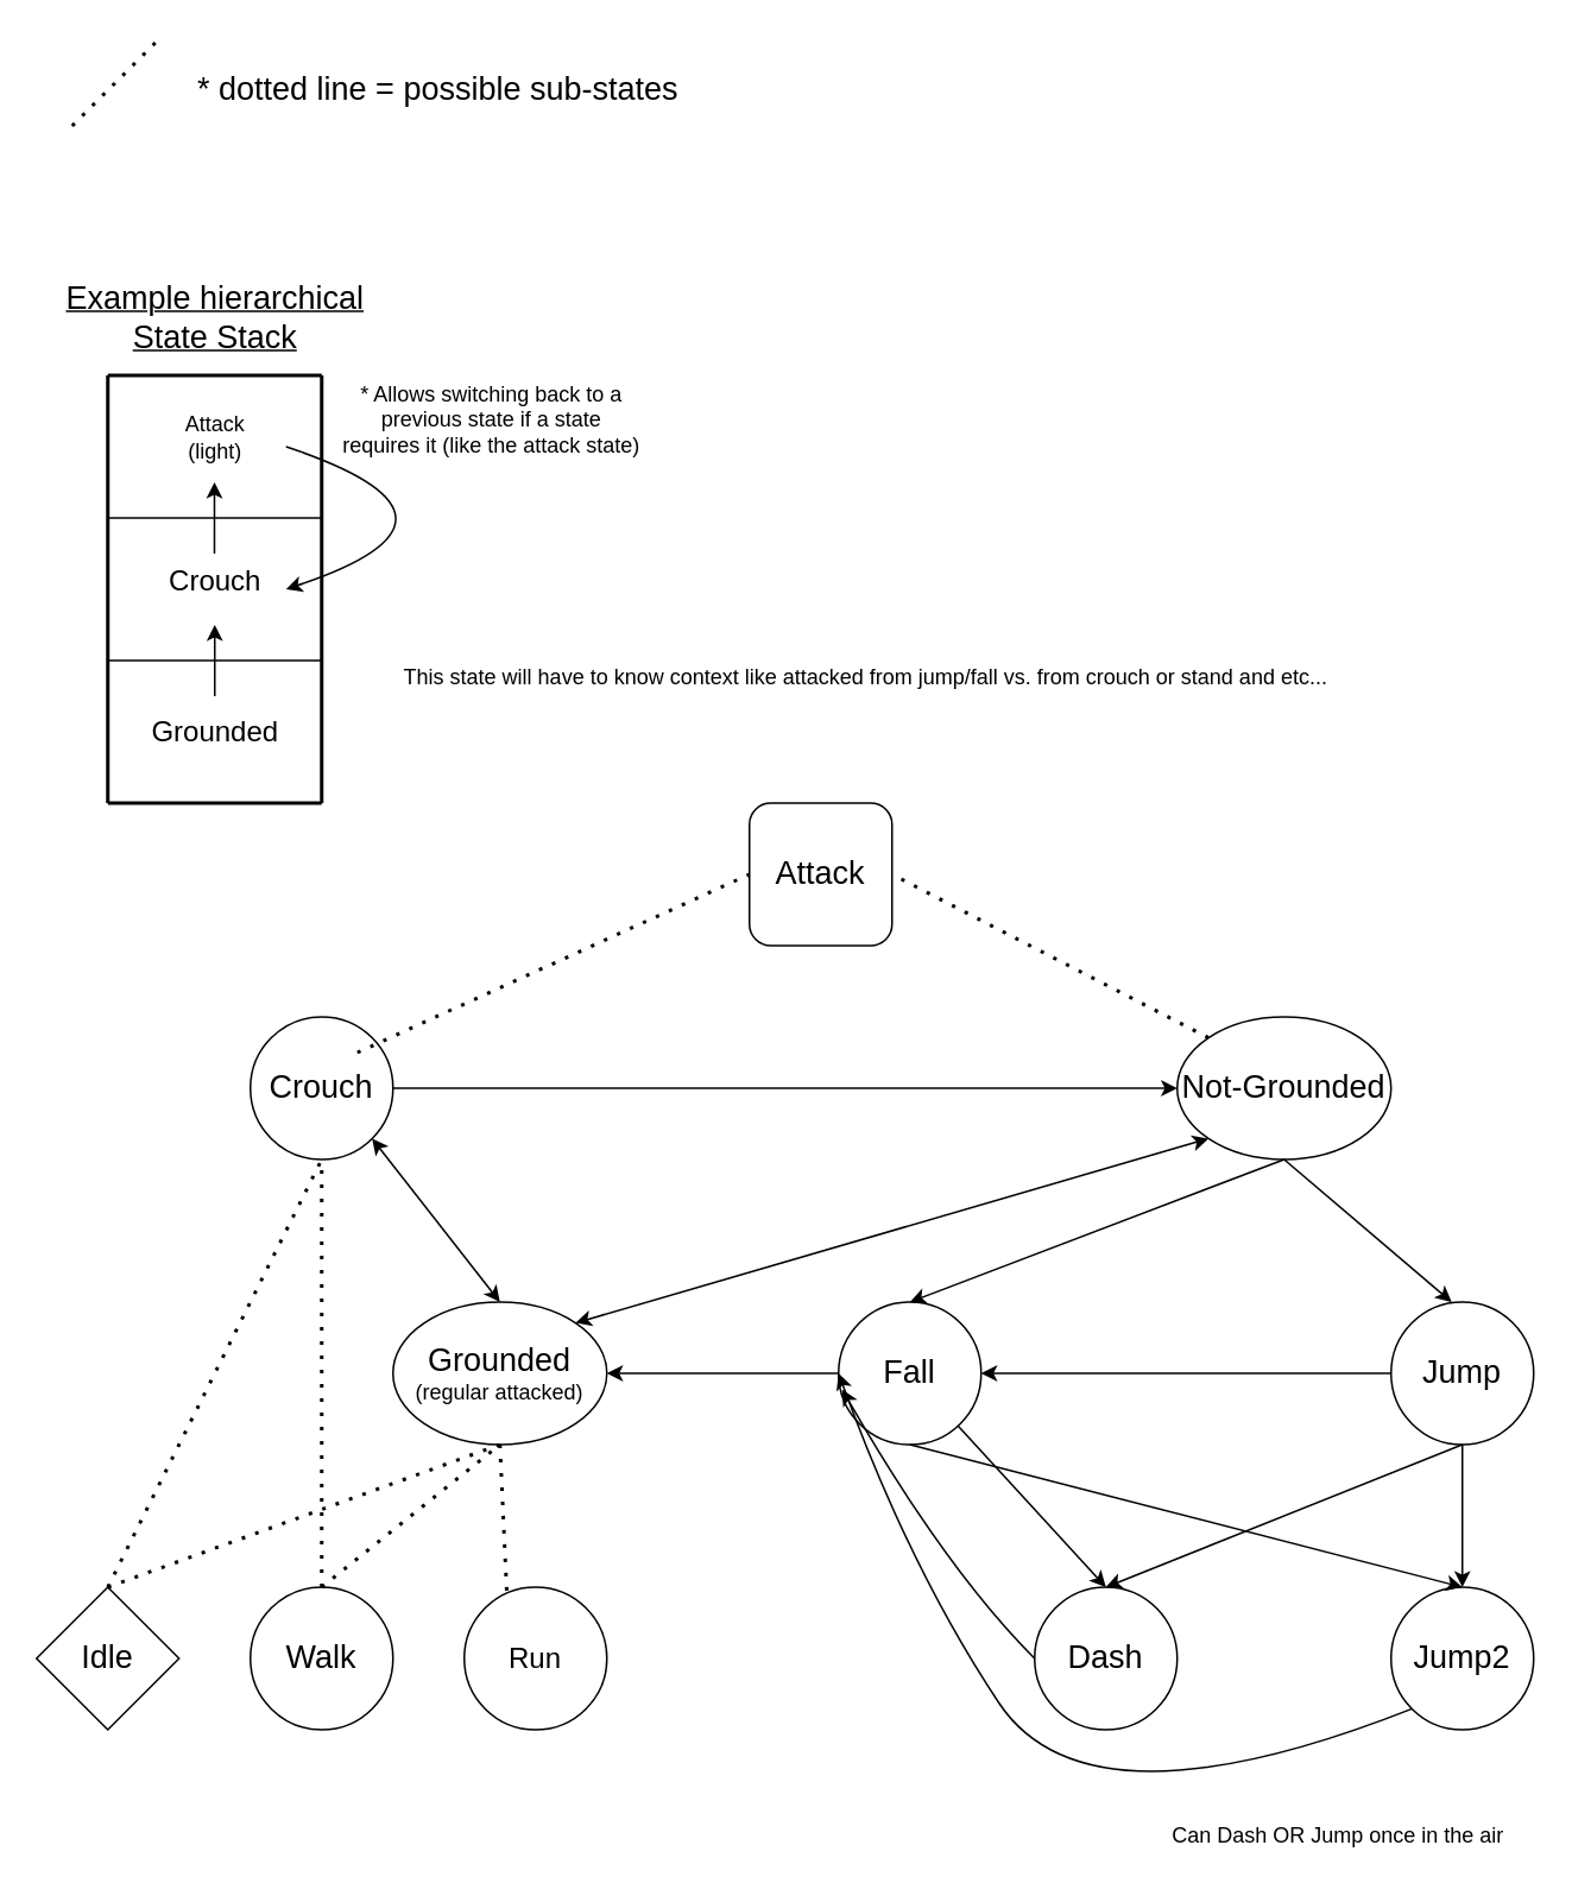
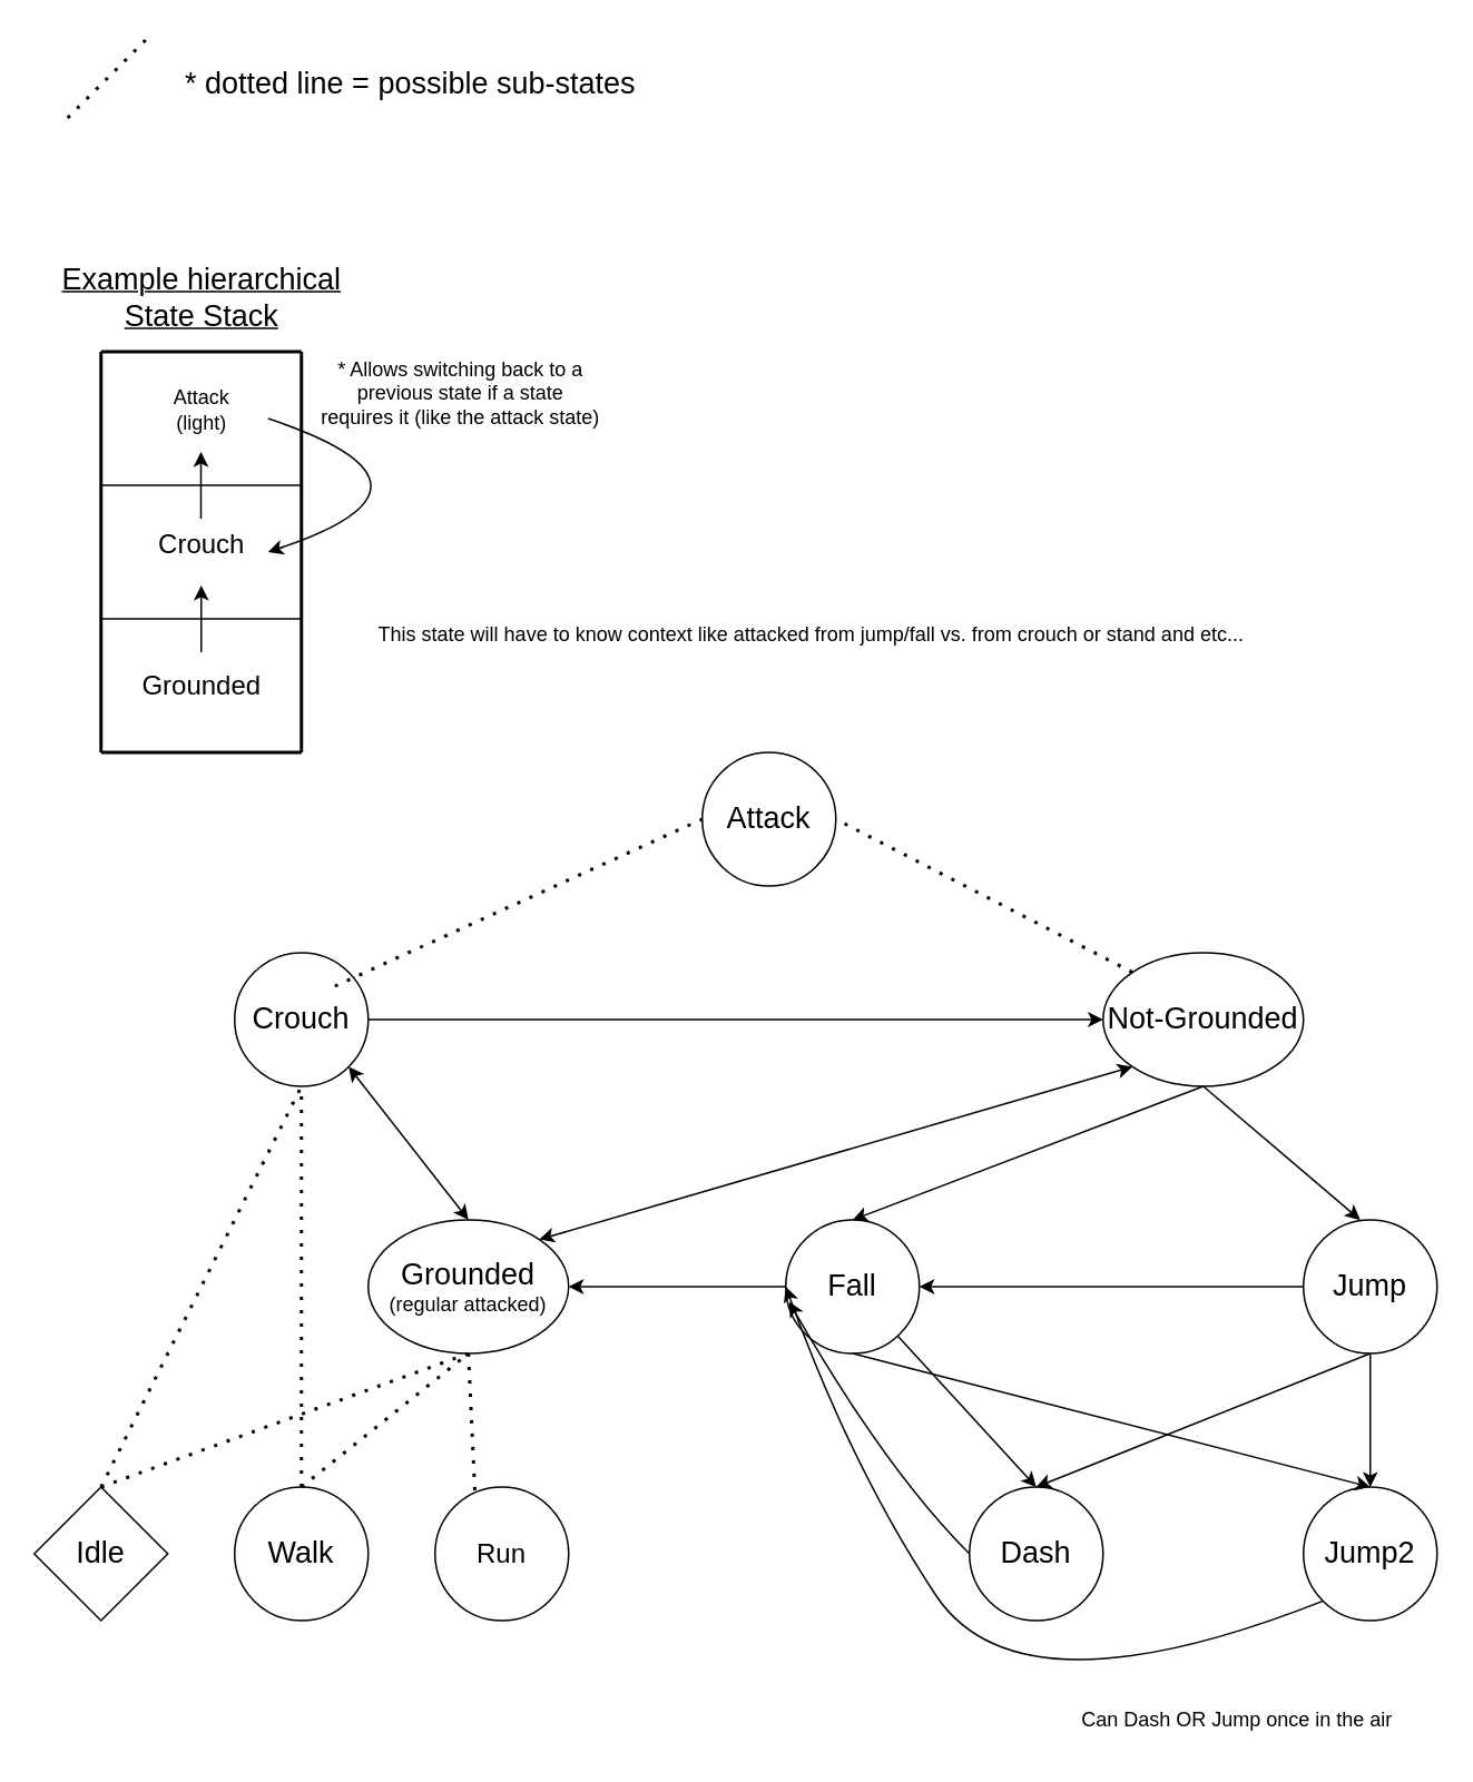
- <mxCell id="28" value="&lt;font style=&quot;font-size: 18px;&quot;&gt;Attack&lt;/font&gt;" style="whiteSpace=wrap;html=1;rounded=1;" vertex="1" parent="1"><mxGeometry x="420" y="450" width="80" height="80" as="geometry" /></mxCell>
+ <mxCell id="28" value="&lt;font style=&quot;font-size: 18px;&quot;&gt;Attack&lt;/font&gt;" style="ellipse;whiteSpace=wrap;html=1;" vertex="1" parent="1"><mxGeometry x="420" y="450" width="80" height="80" as="geometry" /></mxCell>
- <mxCell id="47" value="Can Dash OR Jump once in the air" style="text;html=1;align=center;verticalAlign=middle;resizable=0;points=[];autosize=1;strokeColor=none;fillColor=none;" vertex="1" parent="1"><mxGeometry x="645" y="1015" width="210" height="30" as="geometry" /></mxCell>
+ <mxCell id="47" value="Can Dash OR Jump once in the air" style="text;html=1;align=center;verticalAlign=middle;resizable=0;points=[];autosize=1;strokeColor=none;fillColor=none;" vertex="1" parent="1"><mxGeometry x="635" y="1015" width="210" height="30" as="geometry" /></mxCell>
